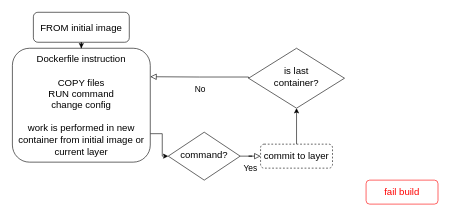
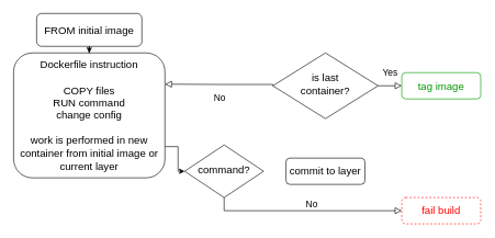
+ <mxCell id="14" value="Yes" style="rounded=0;html=1;jettySize=auto;orthogonalLoop=1;fontSize=14;endArrow=block;endFill=0;endSize=8;strokeWidth=1;shadow=0;labelBackgroundColor=none;edgeStyle=orthogonalEdgeStyle;entryX=0;entryY=0.5;entryDx=0;entryDy=0;exitX=1;exitY=0.5;exitDx=0;exitDy=0;" edge="1" parent="1" source="12" target="15"><mxGeometry y="20" relative="1" as="geometry"><mxPoint as="offset" /><mxPoint x="690" y="160" as="sourcePoint" /><mxPoint x="630" y="160" as="targetPoint" /></mxGeometry></mxCell>
+ <mxCell id="15" value="&lt;font style=&quot;font-size: 16px;&quot;&gt;tag image&lt;/font&gt;" style="rounded=1;whiteSpace=wrap;html=1;fontSize=12;glass=0;strokeWidth=1;shadow=0;strokeColor=#009900;fontColor=#009900;" vertex="1" parent="1"><mxGeometry x="610" y="110" width="120" height="40" as="geometry" /></mxCell>
- <mxCell id="10" value="" style="edgeStyle=orthogonalEdgeStyle;rounded=0;orthogonalLoop=1;jettySize=auto;html=1;" edge="1" parent="1" source="11" target="12"><mxGeometry relative="1" as="geometry" /></mxCell>
- <mxCell id="4" value="Yes" style="rounded=0;html=1;jettySize=auto;orthogonalLoop=1;fontSize=14;endArrow=block;endFill=0;endSize=8;strokeWidth=1;shadow=0;labelBackgroundColor=none;edgeStyle=orthogonalEdgeStyle;entryX=0;entryY=0.5;entryDx=0;entryDy=0;" parent="1" source="6" target="11" edge="1"><mxGeometry y="20" relative="1" as="geometry"><mxPoint as="offset" /><mxPoint x="180" y="400" as="targetPoint" /></mxGeometry></mxCell>
- <mxCell id="11" value="&lt;font style=&quot;font-size: 16px;&quot;&gt;commit to layer&lt;/font&gt;" style="rounded=1;whiteSpace=wrap;html=1;fontSize=12;glass=0;strokeWidth=1;shadow=0;dashed=1;" vertex="1" parent="1"><mxGeometry x="434" y="240" width="120" height="40" as="geometry" /></mxCell>
+ <mxCell id="11" value="&lt;font style=&quot;font-size: 16px;&quot;&gt;commit to layer&lt;/font&gt;" style="rounded=1;whiteSpace=wrap;html=1;fontSize=12;glass=0;strokeWidth=1;shadow=0;" vertex="1" parent="1"><mxGeometry x="434" y="240" width="120" height="40" as="geometry" /></mxCell>
+ <mxCell id="5" value="&lt;font style=&quot;font-size: 14px;&quot;&gt;No&lt;/font&gt;" style="edgeStyle=orthogonalEdgeStyle;rounded=0;html=1;jettySize=auto;orthogonalLoop=1;fontSize=11;endArrow=block;endFill=0;endSize=8;strokeWidth=1;shadow=0;labelBackgroundColor=none;exitX=0.5;exitY=1;exitDx=0;exitDy=0;entryX=0;entryY=0.5;entryDx=0;entryDy=0;" parent="1" source="6" target="7" edge="1"><mxGeometry x="0.053" y="10" relative="1" as="geometry"><mxPoint as="offset" /><mxPoint x="520" y="300" as="sourcePoint" /></mxGeometry></mxCell>
- <mxCell id="7" value="&lt;font style=&quot;font-size: 16px;&quot;&gt;fail build&lt;/font&gt;" style="rounded=1;whiteSpace=wrap;html=1;fontSize=12;glass=0;strokeWidth=1;shadow=0;fontColor=#FF0000;strokeColor=#FF0000;" parent="1" vertex="1"><mxGeometry x="610" y="300" width="120" height="40" as="geometry" /></mxCell>
+ <mxCell id="7" value="&lt;font style=&quot;font-size: 16px;&quot;&gt;fail build&lt;/font&gt;" style="rounded=1;whiteSpace=wrap;html=1;fontSize=12;glass=0;strokeWidth=1;shadow=0;fontColor=#FF0000;strokeColor=#FF0000;dashed=1;" parent="1" vertex="1"><mxGeometry x="610" y="300" width="120" height="40" as="geometry" /></mxCell>
